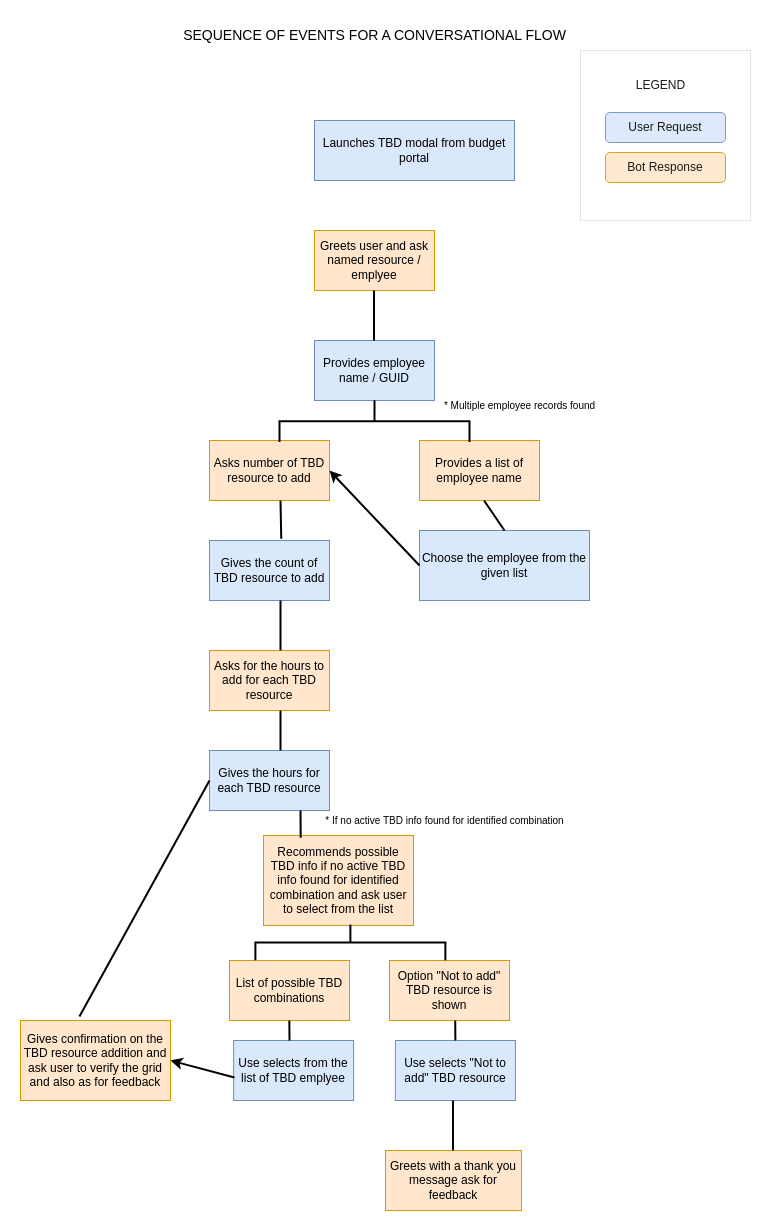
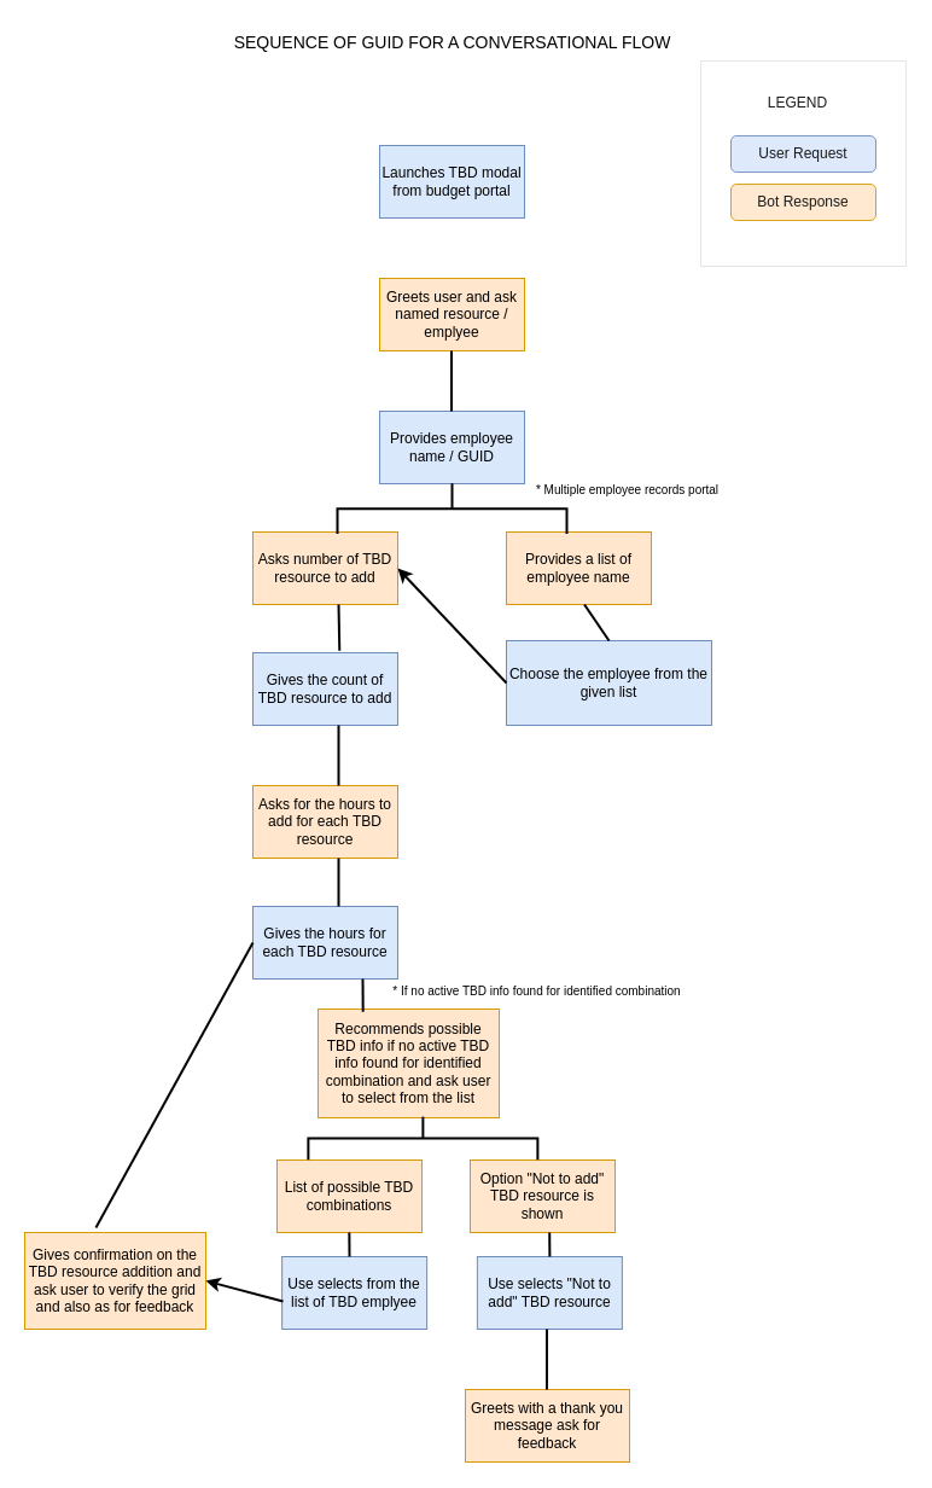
- <mxCell id="37" value="&lt;font style=&quot;font-size: 14px;&quot;&gt;SEQUENCE OF EVENTS FOR A CONVERSATIONAL FLOW&lt;/font&gt;" style="text;html=1;align=center;verticalAlign=middle;resizable=0;points=[];autosize=1;strokeColor=none;fillColor=none;" vertex="1" parent="1"><mxGeometry x="169" y="20" width="410" height="30" as="geometry" /></mxCell>
+ <mxCell id="37" value="&lt;font style=&quot;font-size: 14px;&quot;&gt;SEQUENCE OF GUID FOR A CONVERSATIONAL FLOW&lt;/font&gt;" style="text;html=1;align=center;verticalAlign=middle;resizable=0;points=[];autosize=1;strokeColor=none;fillColor=none;" vertex="1" parent="1"><mxGeometry x="169" y="20" width="410" height="30" as="geometry" /></mxCell>
- <mxCell id="2" value="Launches TBD modal from budget portal" style="rounded=0;whiteSpace=wrap;html=1;fillColor=#dae8fc;strokeColor=#6c8ebf;" vertex="1" parent="1"><mxGeometry x="314" y="120" width="200" height="60" as="geometry" /></mxCell>
+ <mxCell id="2" value="Launches TBD modal from budget portal" style="rounded=0;whiteSpace=wrap;html=1;fillColor=#dae8fc;strokeColor=#6c8ebf;" vertex="1" parent="1"><mxGeometry x="314" y="120" width="120" height="60" as="geometry" /></mxCell>
- <mxCell id="28" value="&lt;font style=&quot;font-size: 10px;&quot;&gt;* Multiple employee records found&lt;/font&gt;" style="text;html=1;align=center;verticalAlign=middle;resizable=0;points=[];autosize=1;strokeColor=none;fillColor=none;" vertex="1" parent="1"><mxGeometry x="434" y="390" width="170" height="30" as="geometry" /></mxCell>
+ <mxCell id="28" value="&lt;font style=&quot;font-size: 10px;&quot;&gt;* Multiple employee records portal&lt;/font&gt;" style="text;html=1;align=center;verticalAlign=middle;resizable=0;points=[];autosize=1;strokeColor=none;fillColor=none;" vertex="1" parent="1"><mxGeometry x="434" y="390" width="170" height="30" as="geometry" /></mxCell>
